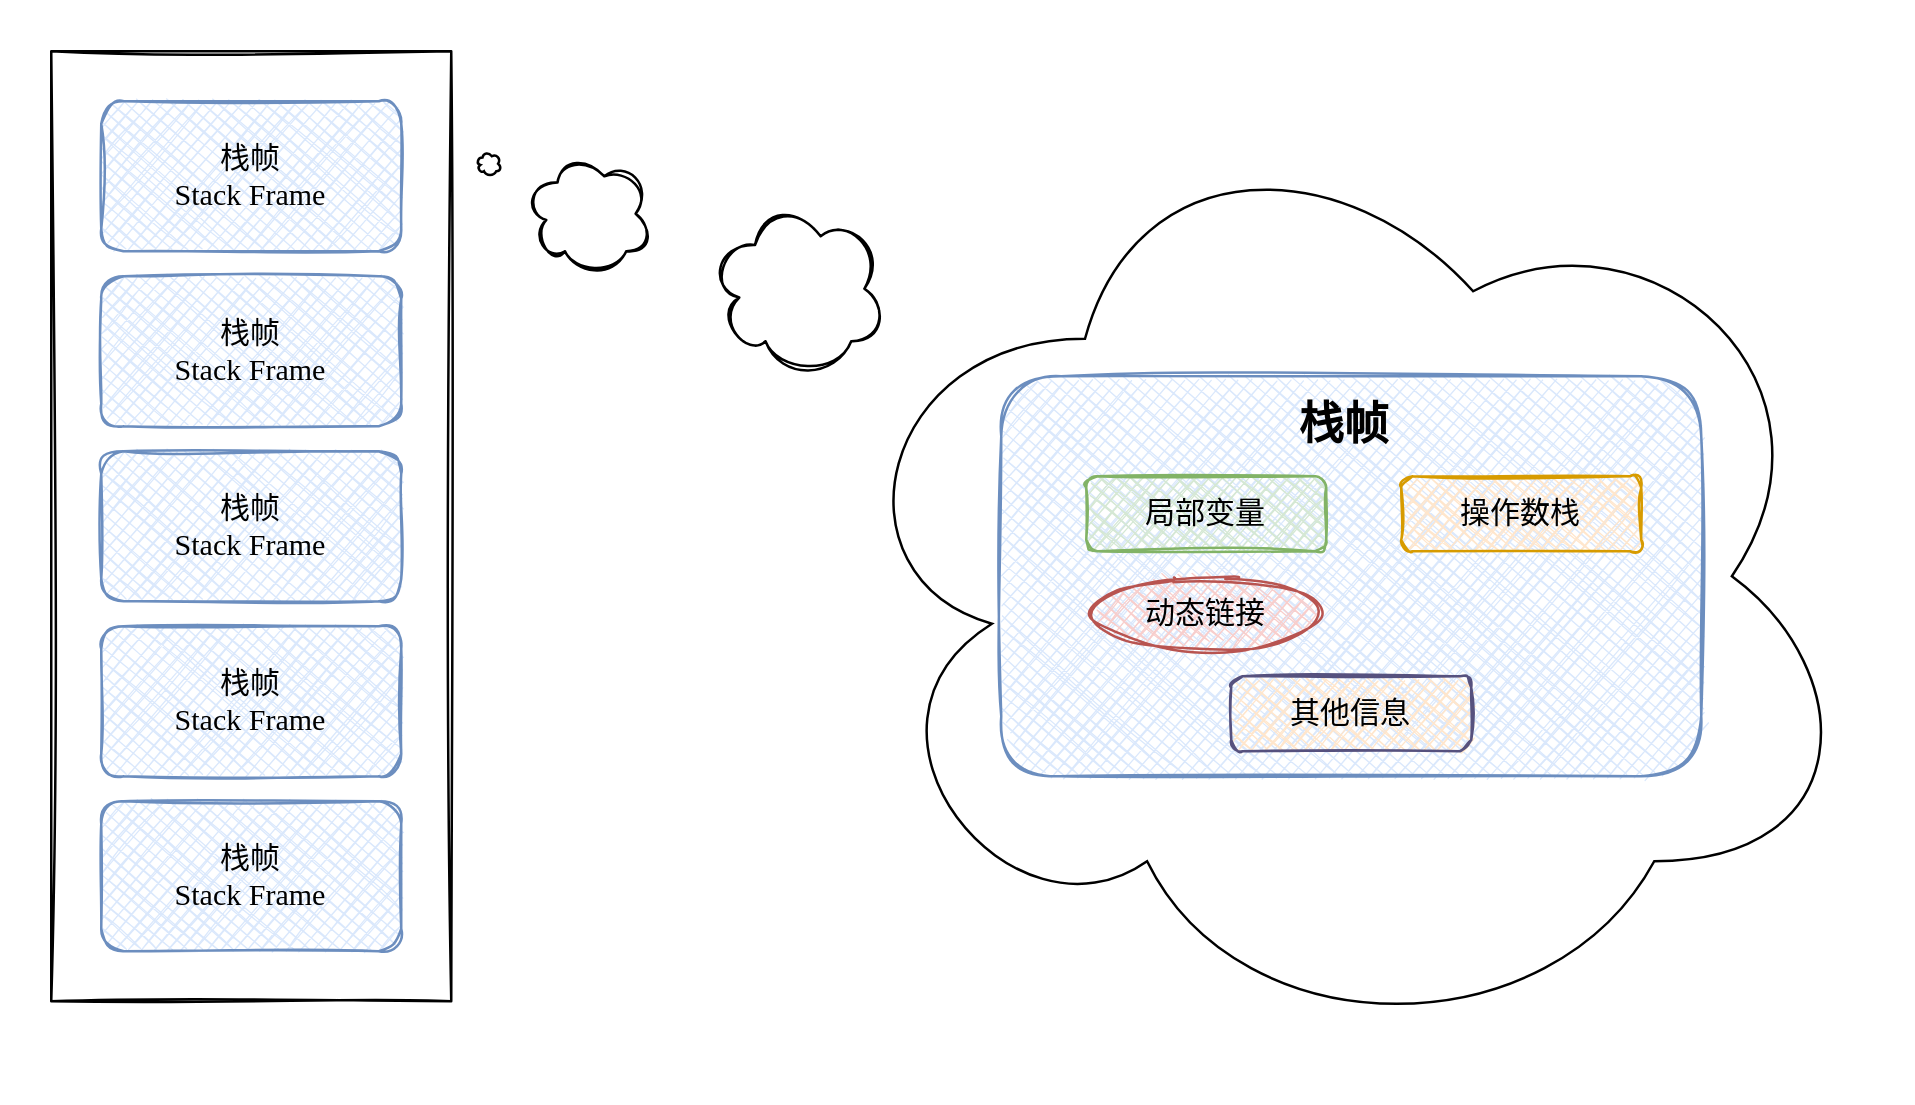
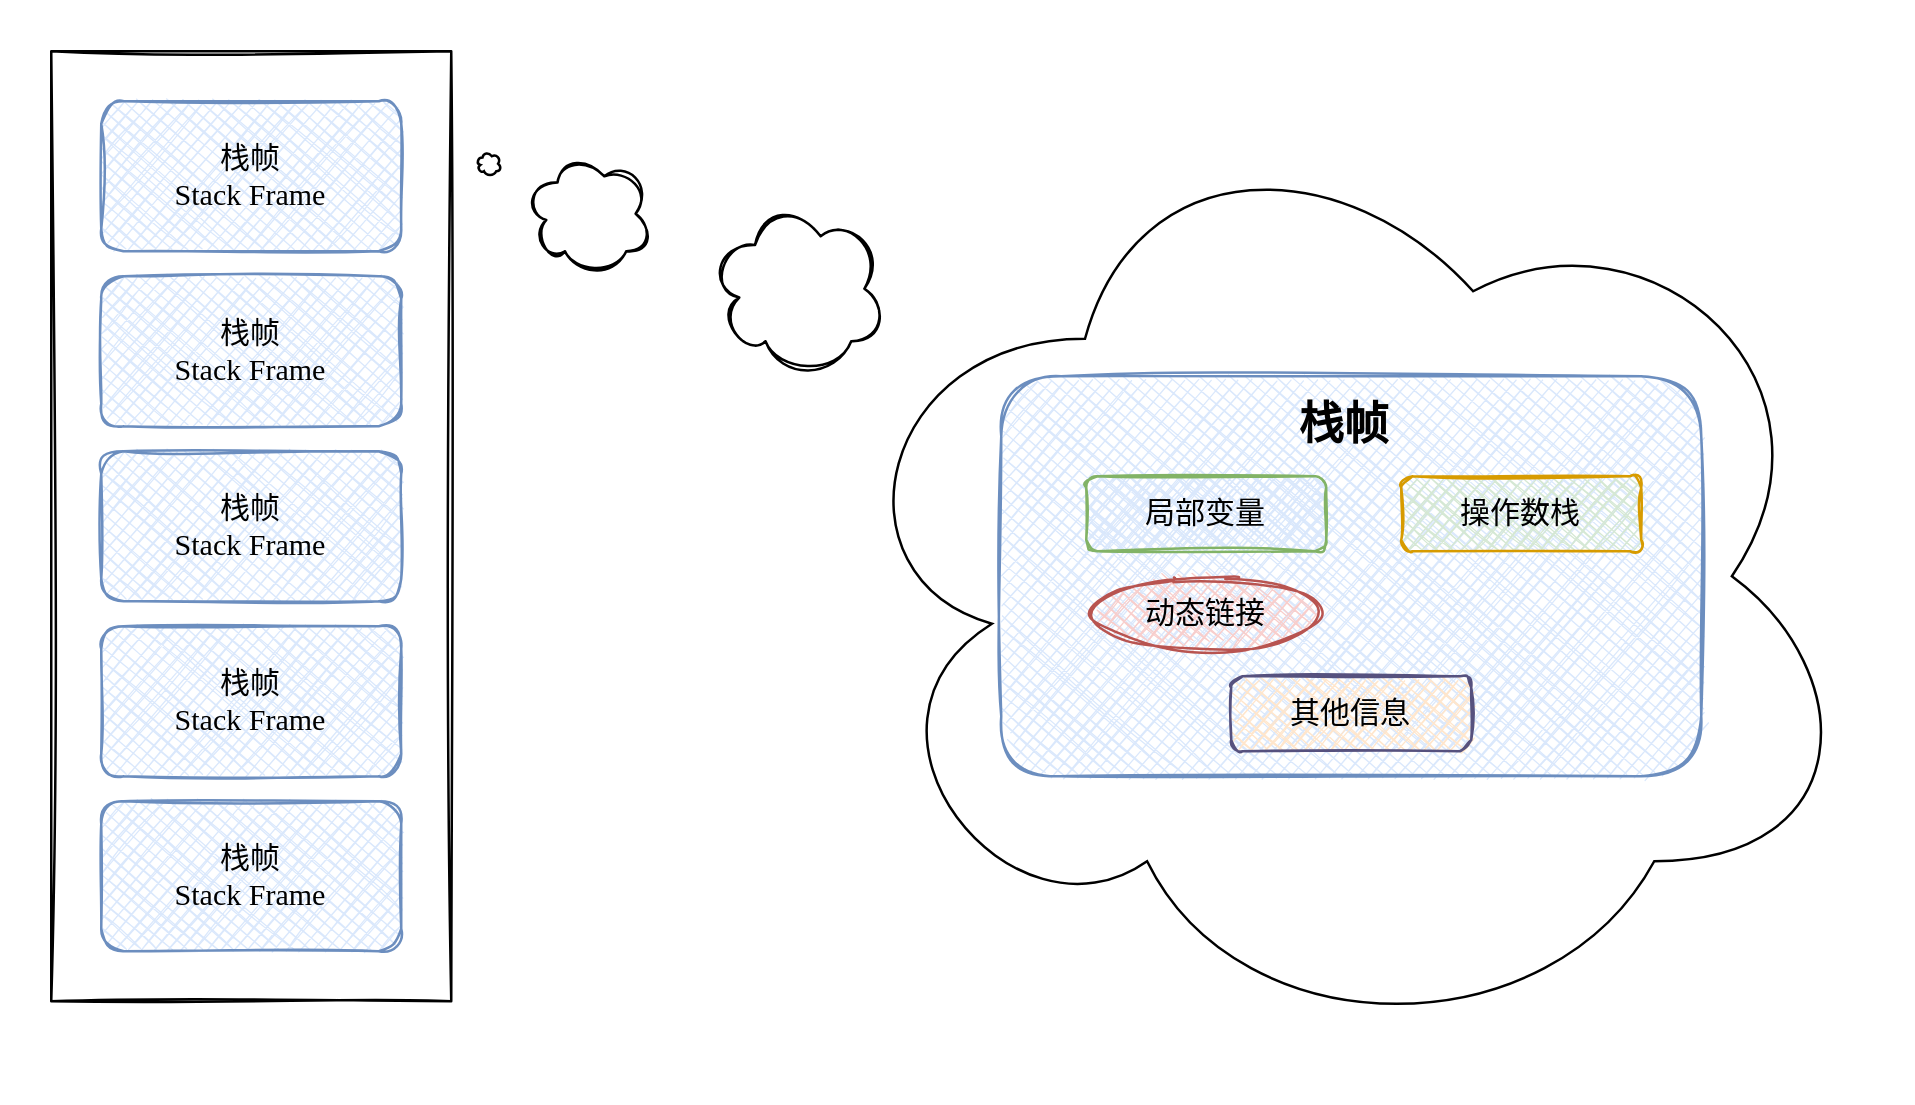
- <mxCell id="10" value="局部变量" style="rounded=1;whiteSpace=wrap;html=1;sketch=1;fillStyle=cross-hatch;fontFamily=Comic Sans MS;fillColor=#d5e8d4;strokeColor=#82b366;" vertex="1" parent="1"><mxGeometry x="434" y="190" width="96" height="30" as="geometry" /></mxCell>
+ <mxCell id="10" value="局部变量" style="rounded=1;whiteSpace=wrap;html=1;sketch=1;fillStyle=cross-hatch;fontFamily=Comic Sans MS;fillColor=#dae8fc;strokeColor=#82b366;" vertex="1" parent="1"><mxGeometry x="434" y="190" width="96" height="30" as="geometry" /></mxCell>
- <mxCell id="11" value="操作数栈" style="rounded=1;whiteSpace=wrap;html=1;sketch=1;fillStyle=cross-hatch;fontFamily=Comic Sans MS;fillColor=#ffe6cc;strokeColor=#d79b00;" vertex="1" parent="1"><mxGeometry x="560" y="190" width="96" height="30" as="geometry" /></mxCell>
+ <mxCell id="11" value="操作数栈" style="rounded=1;whiteSpace=wrap;html=1;sketch=1;fillStyle=cross-hatch;fontFamily=Comic Sans MS;fillColor=#d5e8d4;strokeColor=#d79b00;" vertex="1" parent="1"><mxGeometry x="560" y="190" width="96" height="30" as="geometry" /></mxCell>
